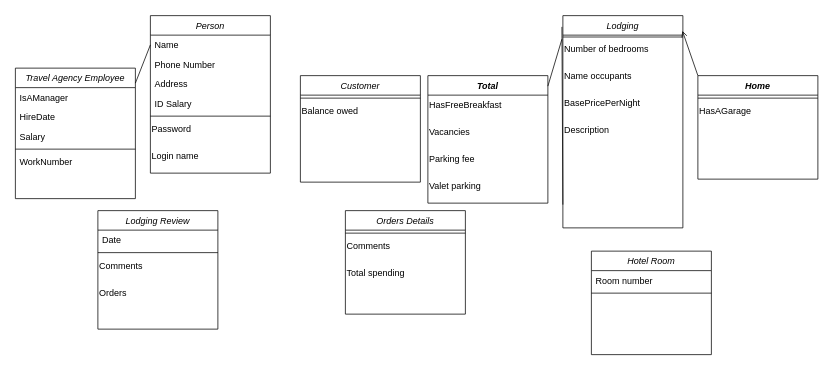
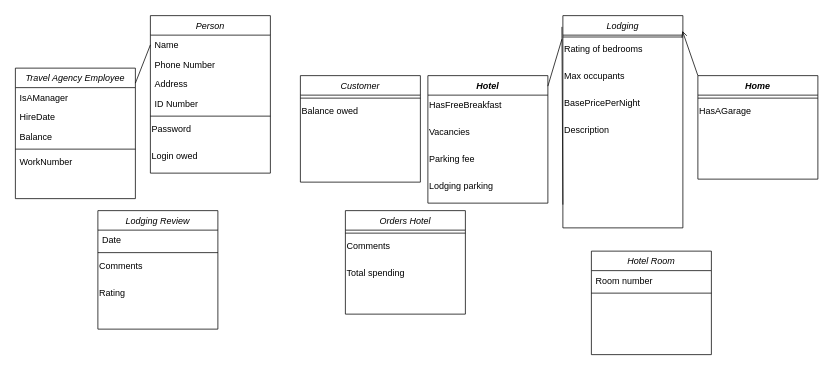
- <mxCell id="25" value="Number of bedrooms" style="text;whiteSpace=wrap;" parent="23" vertex="1"><mxGeometry y="31" width="160" height="36" as="geometry" /></mxCell>
+ <mxCell id="25" value="Rating of bedrooms" style="text;whiteSpace=wrap;" parent="23" vertex="1"><mxGeometry y="31" width="160" height="36" as="geometry" /></mxCell>
- <mxCell id="26" value="Name occupants" style="text;whiteSpace=wrap;" parent="23" vertex="1"><mxGeometry y="67" width="160" height="36" as="geometry" /></mxCell>
+ <mxCell id="26" value="Max occupants" style="text;whiteSpace=wrap;" parent="23" vertex="1"><mxGeometry y="67" width="160" height="36" as="geometry" /></mxCell>
- <mxCell id="29" value="Total" style="swimlane;fontStyle=3;align=center;verticalAlign=top;childLayout=stackLayout;horizontal=1;startSize=26;horizontalStack=0;resizeParent=1;resizeLast=0;collapsible=1;marginBottom=0;rounded=0;shadow=0;strokeWidth=1;" parent="1" vertex="1"><mxGeometry x="570" y="100" width="160" height="170" as="geometry"><mxRectangle x="230" y="140" width="160" height="26" as="alternateBounds" /></mxGeometry></mxCell>
+ <mxCell id="29" value="Hotel" style="swimlane;fontStyle=3;align=center;verticalAlign=top;childLayout=stackLayout;horizontal=1;startSize=26;horizontalStack=0;resizeParent=1;resizeLast=0;collapsible=1;marginBottom=0;rounded=0;shadow=0;strokeWidth=1;" parent="1" vertex="1"><mxGeometry x="570" y="100" width="160" height="170" as="geometry"><mxRectangle x="230" y="140" width="160" height="26" as="alternateBounds" /></mxGeometry></mxCell>
- <mxCell id="6" value="ID Salary" style="text;align=left;verticalAlign=top;spacingLeft=4;spacingRight=4;overflow=hidden;rotatable=0;points=[[0,0.5],[1,0.5]];portConstraint=eastwest;rounded=0;shadow=0;html=0;" parent="2" vertex="1"><mxGeometry y="104" width="160" height="26" as="geometry" /></mxCell>
+ <mxCell id="6" value="ID Number" style="text;align=left;verticalAlign=top;spacingLeft=4;spacingRight=4;overflow=hidden;rotatable=0;points=[[0,0.5],[1,0.5]];portConstraint=eastwest;rounded=0;shadow=0;html=0;" parent="2" vertex="1"><mxGeometry y="104" width="160" height="26" as="geometry" /></mxCell>
- <mxCell id="16" value="Salary" style="text;align=left;verticalAlign=top;spacingLeft=4;spacingRight=4;overflow=hidden;rotatable=0;points=[[0,0.5],[1,0.5]];portConstraint=eastwest;rounded=0;shadow=0;html=0;" parent="13" vertex="1"><mxGeometry y="78" width="160" height="26" as="geometry" /></mxCell>
+ <mxCell id="16" value="Balance" style="text;align=left;verticalAlign=top;spacingLeft=4;spacingRight=4;overflow=hidden;rotatable=0;points=[[0,0.5],[1,0.5]];portConstraint=eastwest;rounded=0;shadow=0;html=0;" parent="13" vertex="1"><mxGeometry y="78" width="160" height="26" as="geometry" /></mxCell>
- <mxCell id="9" value="&lt;span style=&quot;color: rgb(0, 0, 0); font-family: Helvetica; font-size: 12px; font-style: normal; font-variant-ligatures: normal; font-variant-caps: normal; font-weight: 400; letter-spacing: normal; orphans: 2; text-align: left; text-indent: 0px; text-transform: none; widows: 2; word-spacing: 0px; -webkit-text-stroke-width: 0px; white-space: normal; background-color: rgb(255, 255, 255); text-decoration-thickness: initial; text-decoration-style: initial; text-decoration-color: initial; display: inline !important; float: none;&quot;&gt;Login name&lt;/span&gt;" style="text;whiteSpace=wrap;html=1;" parent="2" vertex="1"><mxGeometry y="174" width="160" height="36" as="geometry" /></mxCell>
+ <mxCell id="9" value="&lt;span style=&quot;color: rgb(0, 0, 0); font-family: Helvetica; font-size: 12px; font-style: normal; font-variant-ligatures: normal; font-variant-caps: normal; font-weight: 400; letter-spacing: normal; orphans: 2; text-align: left; text-indent: 0px; text-transform: none; widows: 2; word-spacing: 0px; -webkit-text-stroke-width: 0px; white-space: normal; background-color: rgb(255, 255, 255); text-decoration-thickness: initial; text-decoration-style: initial; text-decoration-color: initial; display: inline !important; float: none;&quot;&gt;Login owed&lt;/span&gt;" style="text;whiteSpace=wrap;html=1;" parent="2" vertex="1"><mxGeometry y="174" width="160" height="36" as="geometry" /></mxCell>
- <mxCell id="33" value="Valet parking" style="text;whiteSpace=wrap;" parent="29" vertex="1"><mxGeometry y="134" width="160" height="36" as="geometry" /></mxCell>
+ <mxCell id="33" value="Lodging parking" style="text;whiteSpace=wrap;" parent="29" vertex="1"><mxGeometry y="134" width="160" height="36" as="geometry" /></mxCell>
- <mxCell id="44" value="Orders Details" style="swimlane;fontStyle=2;align=center;verticalAlign=top;childLayout=stackLayout;horizontal=1;startSize=26;horizontalStack=0;resizeParent=1;resizeLast=0;collapsible=1;marginBottom=0;rounded=0;shadow=0;strokeWidth=1;" parent="1" vertex="1"><mxGeometry x="460" y="280" width="160" height="138" as="geometry"><mxRectangle x="420" y="200" width="160" height="26" as="alternateBounds" /></mxGeometry></mxCell>
+ <mxCell id="44" value="Orders Hotel" style="swimlane;fontStyle=2;align=center;verticalAlign=top;childLayout=stackLayout;horizontal=1;startSize=26;horizontalStack=0;resizeParent=1;resizeLast=0;collapsible=1;marginBottom=0;rounded=0;shadow=0;strokeWidth=1;" parent="1" vertex="1"><mxGeometry x="460" y="280" width="160" height="138" as="geometry"><mxRectangle x="420" y="200" width="160" height="26" as="alternateBounds" /></mxGeometry></mxCell>
- <mxCell id="43" value="Orders" style="text;whiteSpace=wrap;" parent="39" vertex="1"><mxGeometry y="96" width="160" height="36" as="geometry" /></mxCell>
+ <mxCell id="43" value="Rating" style="text;whiteSpace=wrap;" parent="39" vertex="1"><mxGeometry y="96" width="160" height="36" as="geometry" /></mxCell>
